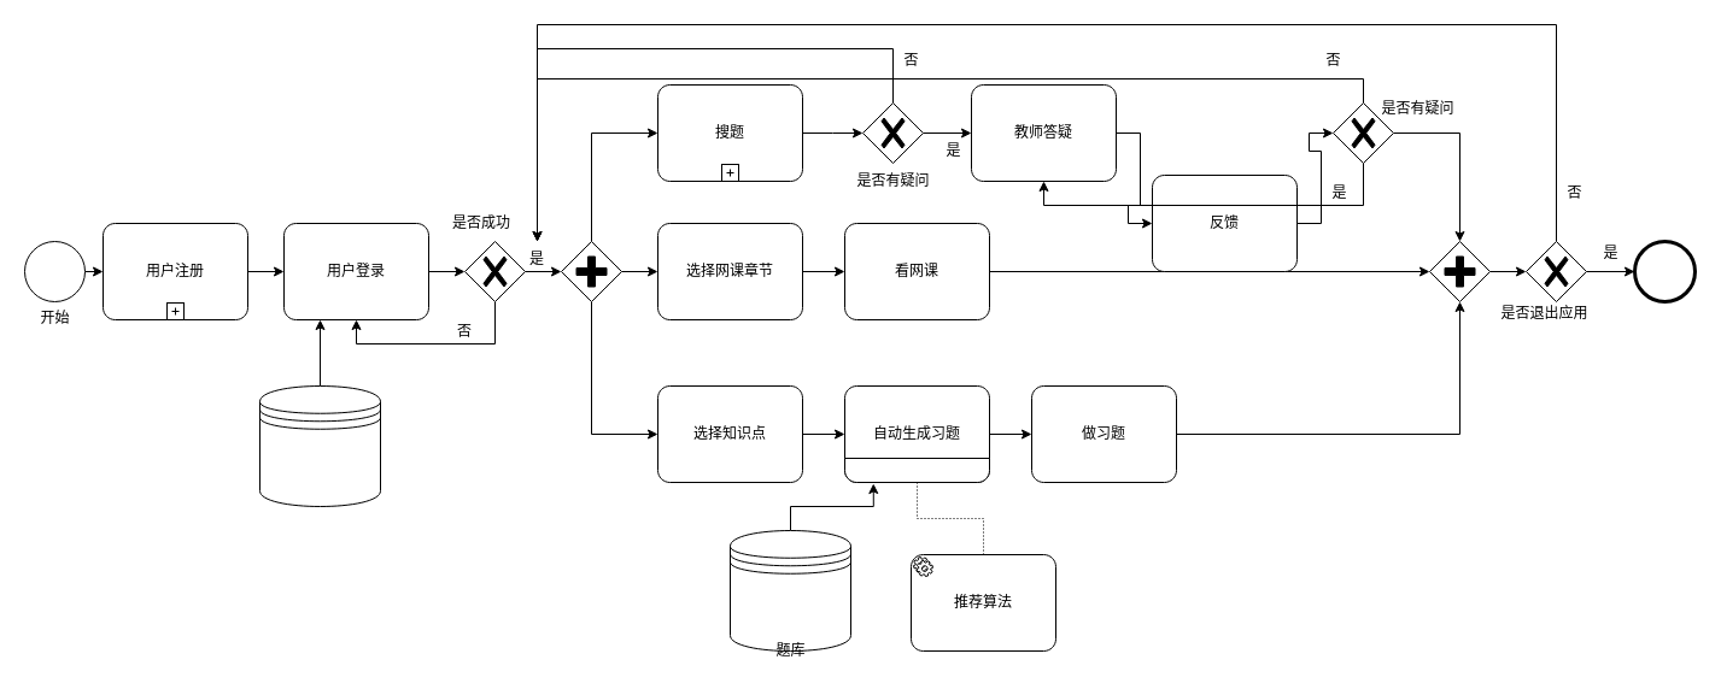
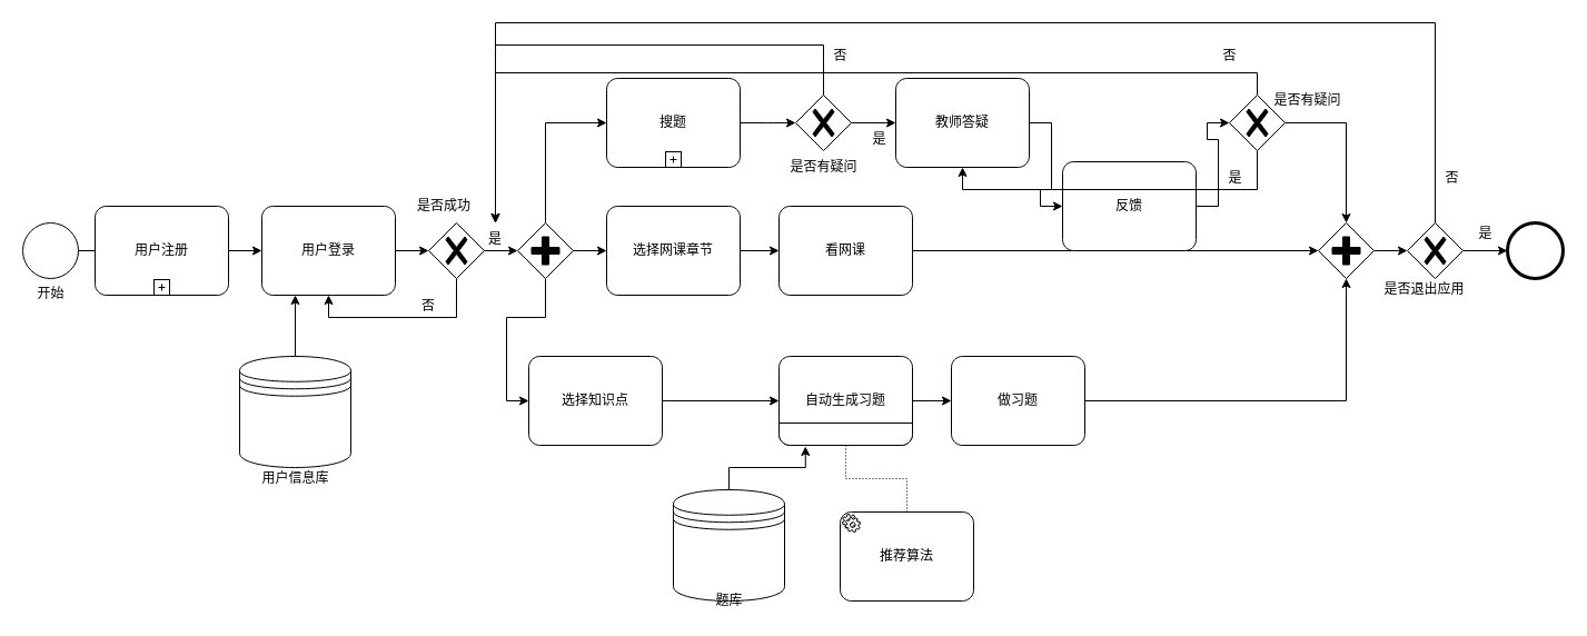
- <mxCell id="2" style="edgeStyle=orthogonalEdgeStyle;rounded=0;orthogonalLoop=1;jettySize=auto;html=1;exitX=1;exitY=0.5;exitDx=0;exitDy=0;exitPerimeter=0;entryX=0;entryY=0.5;entryDx=0;entryDy=0;entryPerimeter=0;" edge="1" parent="1" source="3" target="5"><mxGeometry relative="1" as="geometry" /></mxCell>
+ <mxCell id="2" style="edgeStyle=orthogonalEdgeStyle;rounded=0;orthogonalLoop=1;jettySize=auto;html=1;exitX=1;exitY=0.5;exitDx=0;exitDy=0;exitPerimeter=0;entryX=0;entryY=0.5;entryDx=0;entryDy=0;entryPerimeter=0;endArrow=none;" edge="1" parent="1" source="3" target="5"><mxGeometry relative="1" as="geometry" /></mxCell>
- <mxCell id="36" value="选择知识点" style="points=[[0.25,0,0],[0.5,0,0],[0.75,0,0],[1,0.25,0],[1,0.5,0],[1,0.75,0],[0.75,1,0],[0.5,1,0],[0.25,1,0],[0,0.75,0],[0,0.5,0],[0,0.25,0]];shape=mxgraph.bpmn.task;whiteSpace=wrap;rectStyle=rounded;size=10;taskMarker=abstract;" vertex="1" parent="1"><mxGeometry x="545" y="320" width="120" height="80" as="geometry" /></mxCell>
+ <mxCell id="36" value="选择知识点" style="points=[[0.25,0,0],[0.5,0,0],[0.75,0,0],[1,0.25,0],[1,0.5,0],[1,0.75,0],[0.75,1,0],[0.5,1,0],[0.25,1,0],[0,0.75,0],[0,0.5,0],[0,0.25,0]];shape=mxgraph.bpmn.task;whiteSpace=wrap;rectStyle=rounded;size=10;taskMarker=abstract;" vertex="1" parent="1"><mxGeometry x="475" y="320" width="120" height="80" as="geometry" /></mxCell>
+ <mxCell id="20" value="用户信息库" style="text;html=1;align=center;verticalAlign=middle;resizable=0;points=[];autosize=1;strokeColor=none;fillColor=none;" vertex="1" parent="1"><mxGeometry x="225" y="420" width="80" height="20" as="geometry" /></mxCell>
